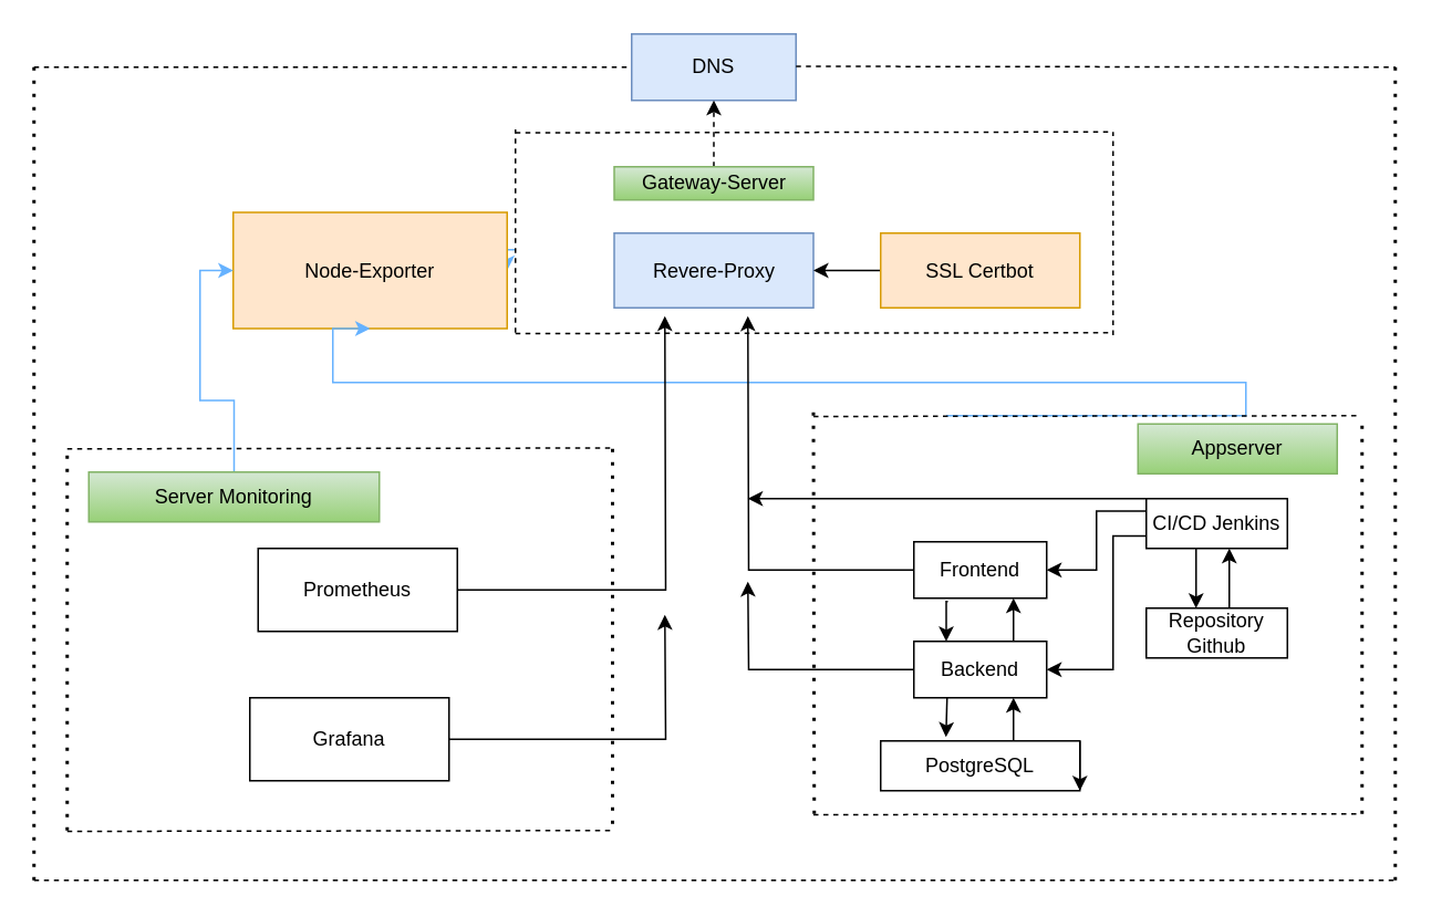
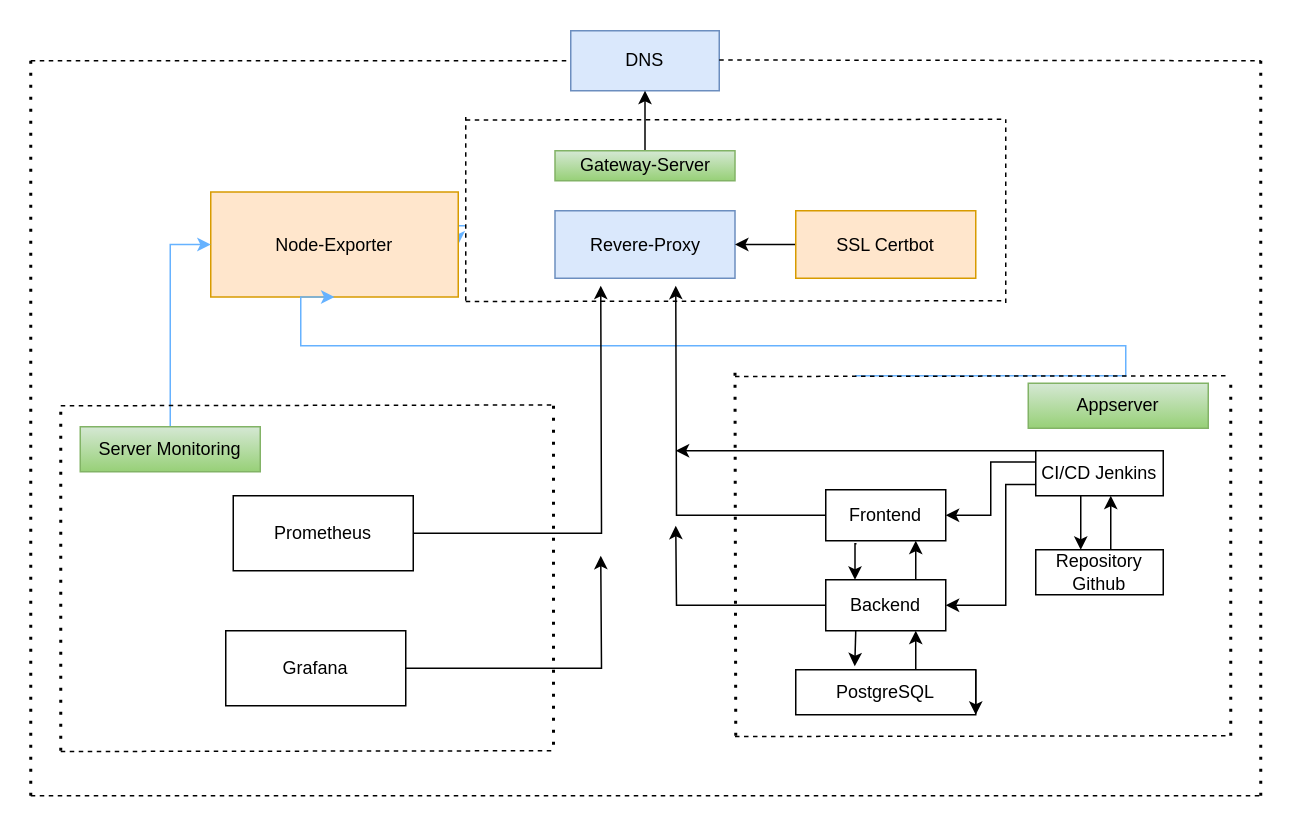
- <mxCell id="10" style="edgeStyle=orthogonalEdgeStyle;rounded=0;orthogonalLoop=1;jettySize=auto;html=1;exitX=0.5;exitY=0;exitDx=0;exitDy=0;entryX=0.5;entryY=1;entryDx=0;entryDy=0;dashed=1;" edge="1" parent="1" source="11" target="2"><mxGeometry relative="1" as="geometry" /></mxCell>
+ <mxCell id="10" style="edgeStyle=orthogonalEdgeStyle;rounded=0;orthogonalLoop=1;jettySize=auto;html=1;exitX=0.5;exitY=0;exitDx=0;exitDy=0;entryX=0.5;entryY=1;entryDx=0;entryDy=0;" edge="1" parent="1" source="11" target="2"><mxGeometry relative="1" as="geometry" /></mxCell>
- <mxCell id="14" value="Server Monitoring" style="rounded=0;whiteSpace=wrap;html=1;fillColor=#d5e8d4;strokeColor=#82b366;gradientColor=#97d077;" vertex="1" parent="1"><mxGeometry x="53" y="284" width="175" height="30" as="geometry" /></mxCell>
+ <mxCell id="14" value="Server Monitoring" style="rounded=0;whiteSpace=wrap;html=1;fillColor=#d5e8d4;strokeColor=#82b366;gradientColor=#97d077;" vertex="1" parent="1"><mxGeometry x="53" y="284" width="120" height="30" as="geometry" /></mxCell>
